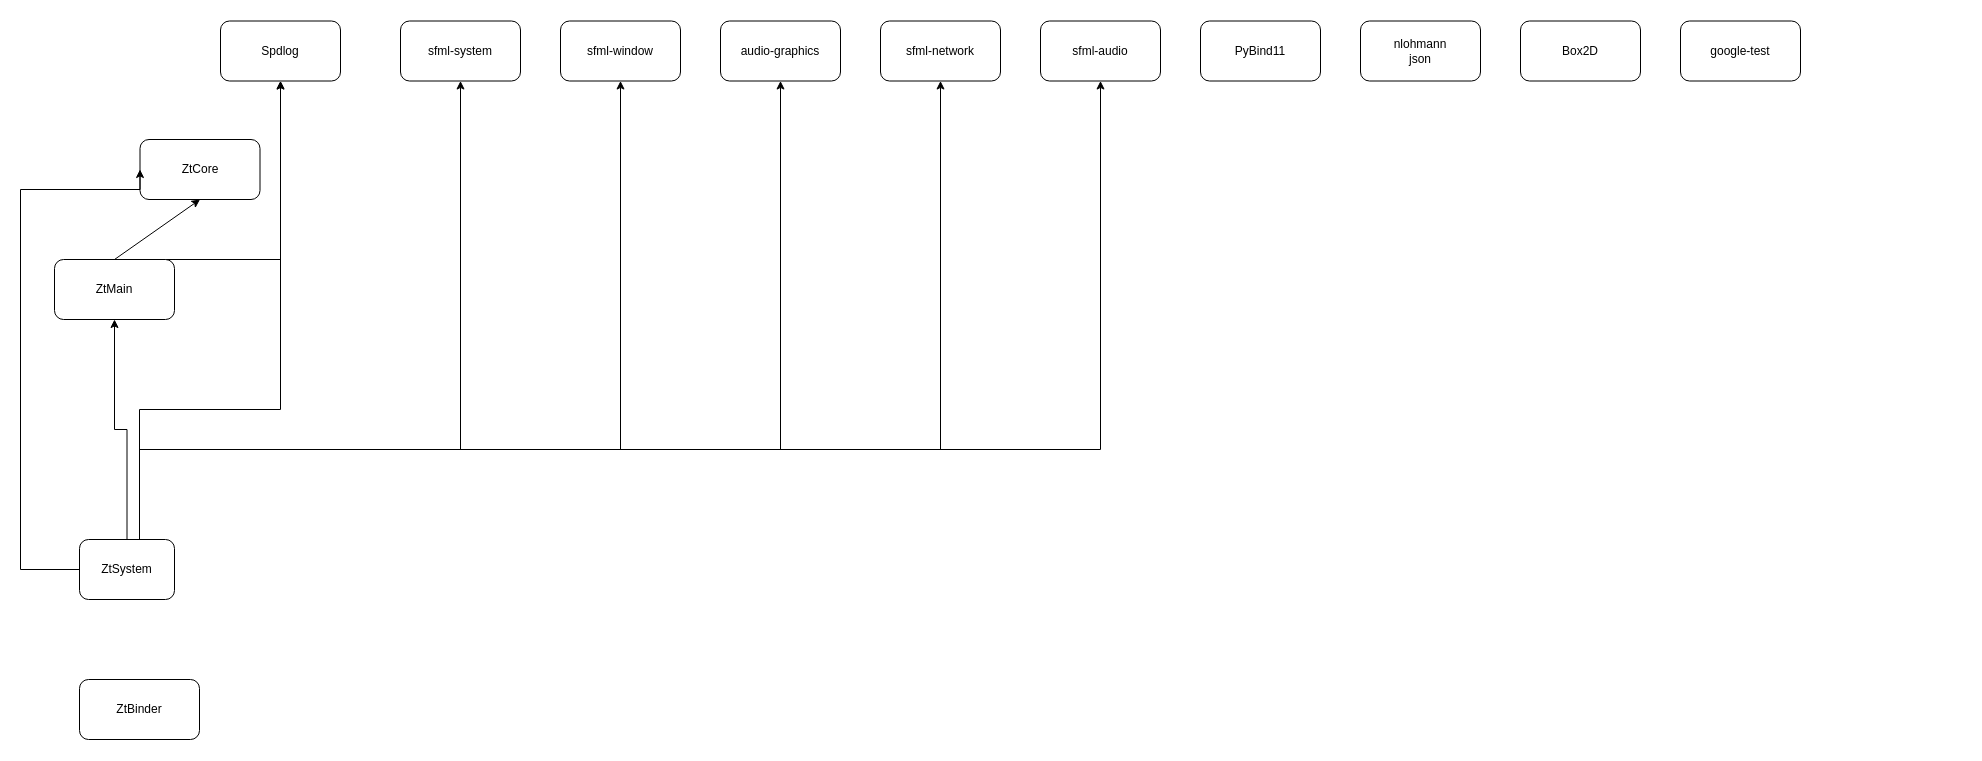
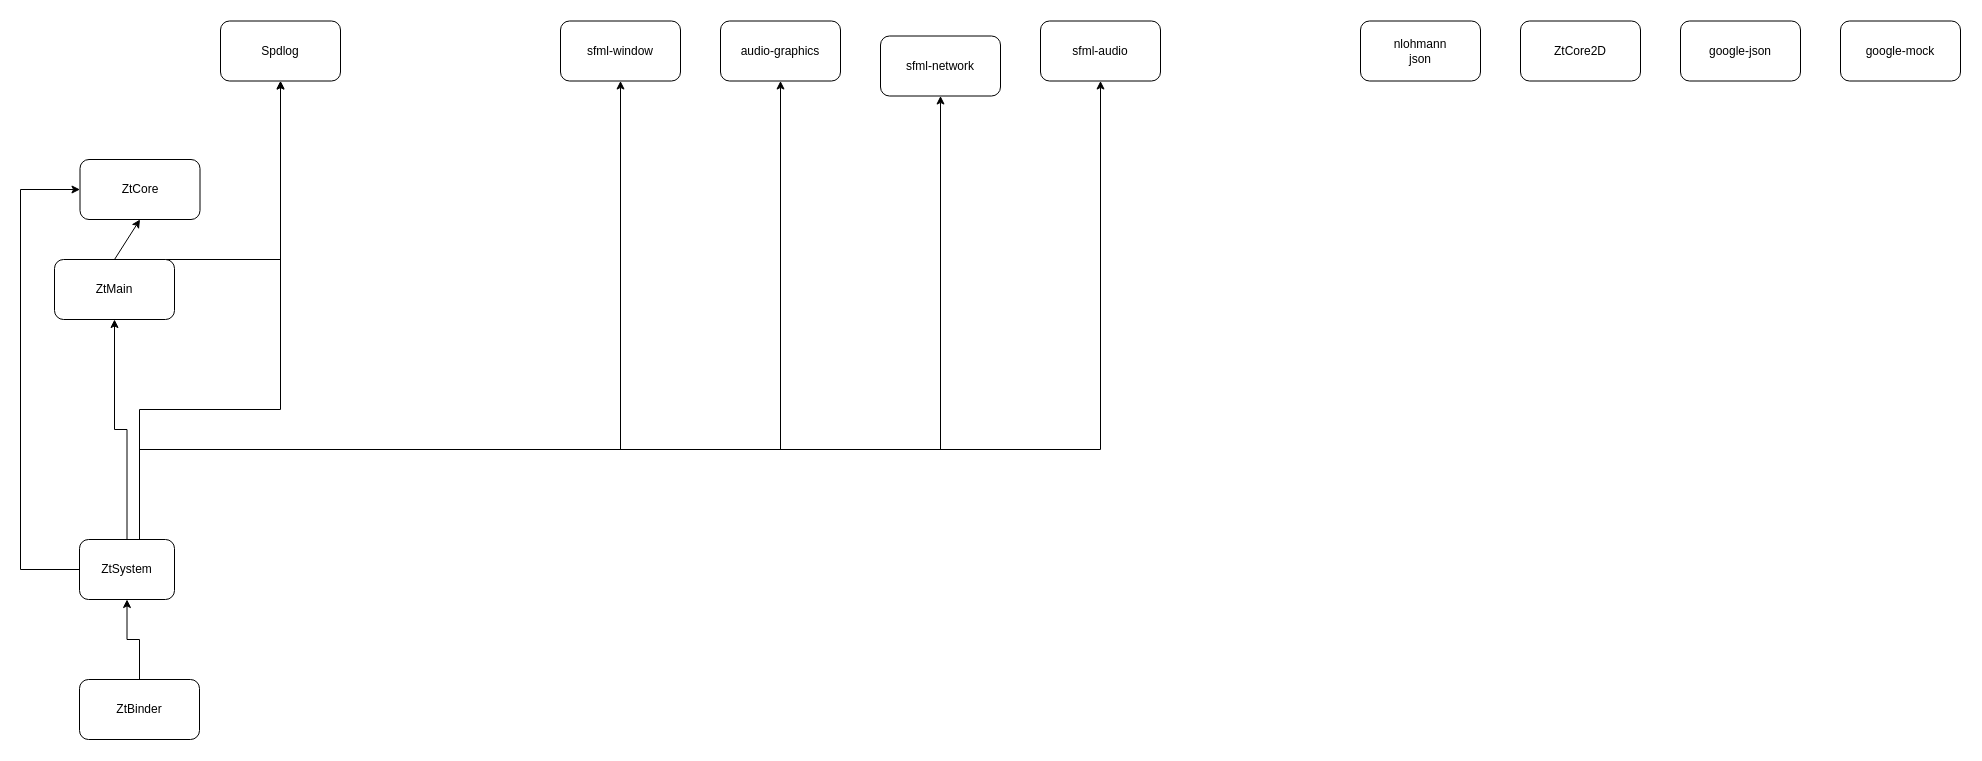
- <mxCell id="16" value="sfml-system" style="rounded=1;whiteSpace=wrap;html=1;" vertex="1" parent="1"><mxGeometry x="400" y="20.5" width="120" height="60" as="geometry" /></mxCell>
- <mxCell id="18" value="sfml-network" style="rounded=1;whiteSpace=wrap;html=1;" vertex="1" parent="1"><mxGeometry x="880" y="20.5" width="120" height="60" as="geometry" /></mxCell>
+ <mxCell id="18" value="sfml-network" style="rounded=1;whiteSpace=wrap;html=1;" vertex="1" parent="1"><mxGeometry x="880" y="35.5" width="120" height="60" as="geometry" /></mxCell>
- <mxCell id="23" value="PyBind11" style="rounded=1;whiteSpace=wrap;html=1;" vertex="1" parent="1"><mxGeometry x="1200" y="20.5" width="120" height="60" as="geometry" /></mxCell>
+ <mxCell id="22" value="google-mock" style="rounded=1;whiteSpace=wrap;html=1;" vertex="1" parent="1"><mxGeometry x="1840" y="20.5" width="120" height="60" as="geometry" /></mxCell>
- <mxCell id="25" value="Box2D" style="rounded=1;whiteSpace=wrap;html=1;" vertex="1" parent="1"><mxGeometry x="1520" y="20.5" width="120" height="60" as="geometry" /></mxCell>
+ <mxCell id="25" value="ZtCore2D" style="rounded=1;whiteSpace=wrap;html=1;" vertex="1" parent="1"><mxGeometry x="1520" y="20.5" width="120" height="60" as="geometry" /></mxCell>
- <mxCell id="21" value="google-test" style="rounded=1;whiteSpace=wrap;html=1;" vertex="1" parent="1"><mxGeometry x="1680" y="20.5" width="120" height="60" as="geometry" /></mxCell>
+ <mxCell id="21" value="google-json" style="rounded=1;whiteSpace=wrap;html=1;" vertex="1" parent="1"><mxGeometry x="1680" y="20.5" width="120" height="60" as="geometry" /></mxCell>
- <mxCell id="4" value="ZtCore" style="rounded=1;whiteSpace=wrap;html=1;" vertex="1" parent="1"><mxGeometry x="139.5" y="139" width="120" height="60" as="geometry" /></mxCell>
+ <mxCell id="4" value="ZtCore" style="rounded=1;whiteSpace=wrap;html=1;" vertex="1" parent="1"><mxGeometry x="79.5" y="159" width="120" height="60" as="geometry" /></mxCell>
- <mxCell id="9" style="edgeStyle=orthogonalEdgeStyle;rounded=0;orthogonalLoop=1;jettySize=auto;html=1;exitX=0.5;exitY=0;exitDx=0;exitDy=0;entryX=0.5;entryY=1;entryDx=0;entryDy=0;" edge="1" parent="1" source="14" target="16"><mxGeometry relative="1" as="geometry"><Array as="points"><mxPoint x="139" y="449" /><mxPoint x="460" y="449" /></Array></mxGeometry></mxCell>
+ <mxCell id="26" style="edgeStyle=orthogonalEdgeStyle;rounded=0;orthogonalLoop=1;jettySize=auto;html=1;exitX=0.5;exitY=0;exitDx=0;exitDy=0;entryX=0.5;entryY=1;entryDx=0;entryDy=0;" edge="1" parent="1" source="27" target="14"><mxGeometry relative="1" as="geometry" /></mxCell>
